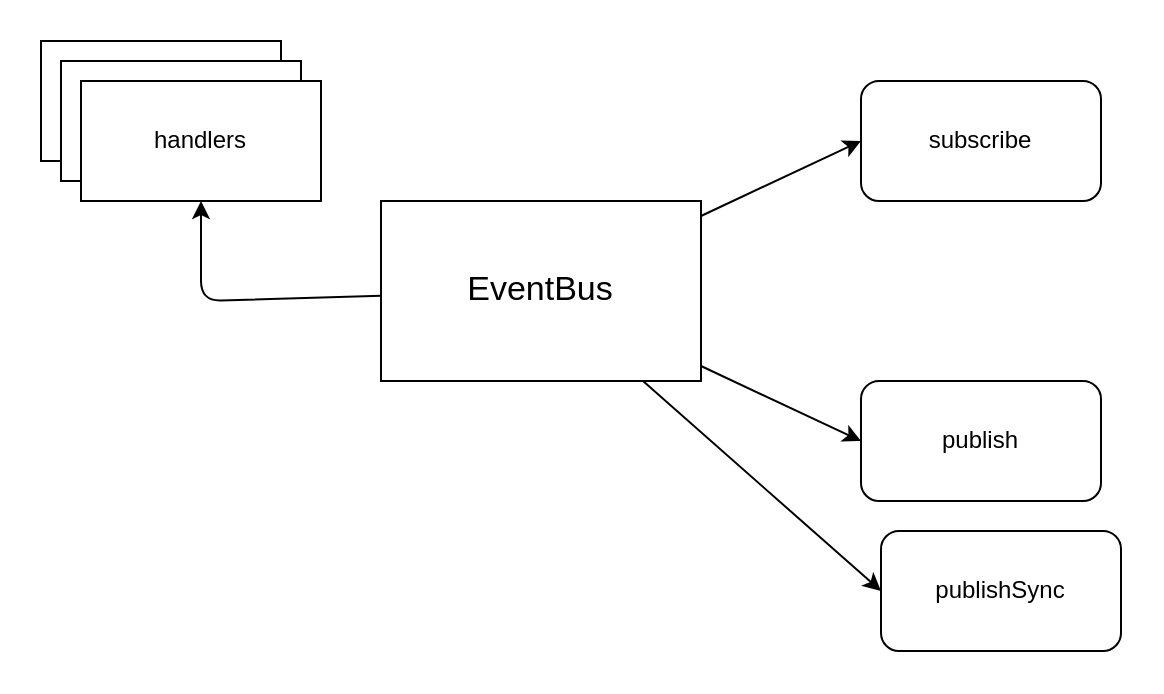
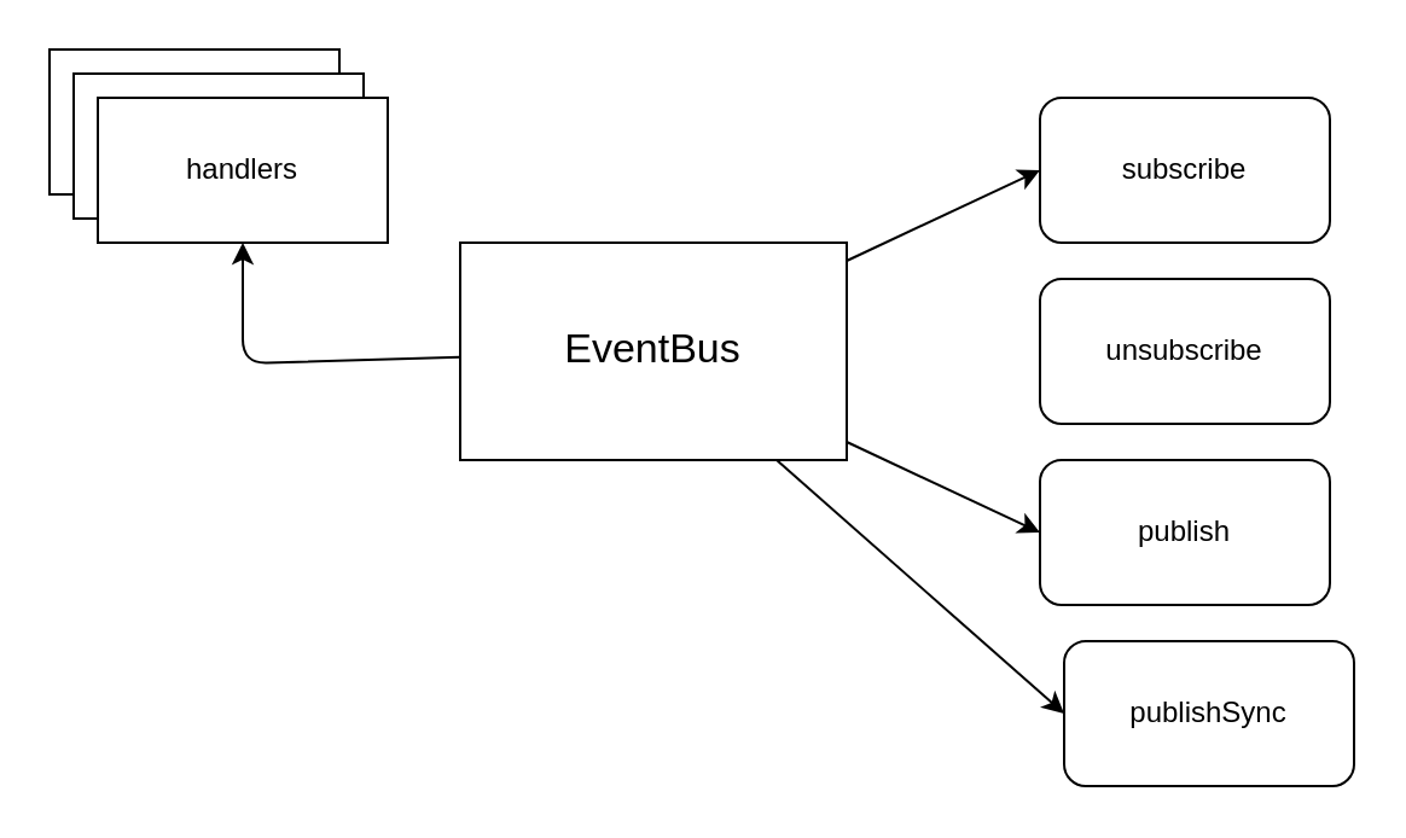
+ <mxCell id="8" value="unsubscribe" style="rounded=1;whiteSpace=wrap;html=1;" parent="1" vertex="1"><mxGeometry x="430" y="115" width="120" height="60" as="geometry" /></mxCell>
